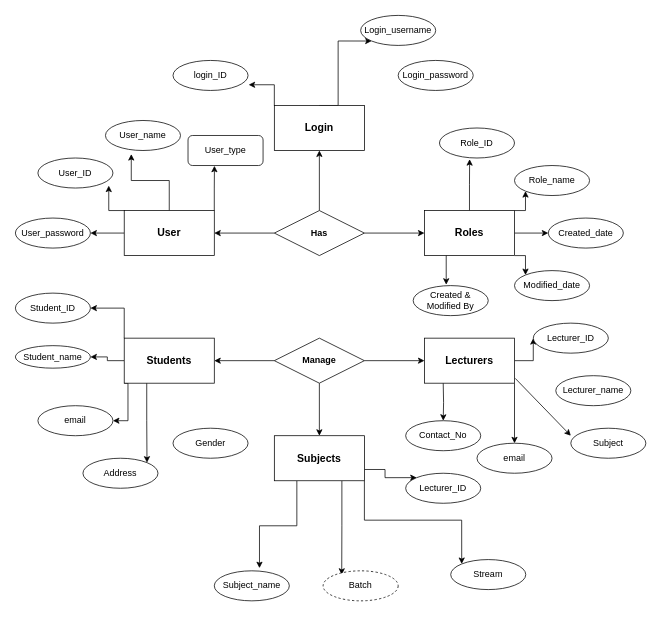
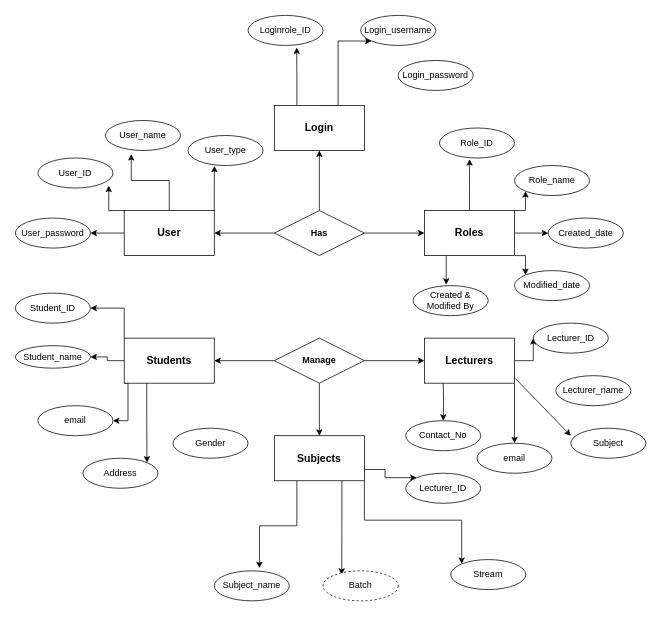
+ <mxCell id="43" value="Loginrole_ID" style="ellipse;whiteSpace=wrap;html=1;align=center;" vertex="1" parent="1"><mxGeometry x="330" y="20" width="100" height="40" as="geometry" /></mxCell>
+ <mxCell id="25" style="edgeStyle=orthogonalEdgeStyle;rounded=0;orthogonalLoop=1;jettySize=auto;html=1;exitX=0.25;exitY=0;exitDx=0;exitDy=0;entryX=0.648;entryY=1.07;entryDx=0;entryDy=0;entryPerimeter=0;" edge="1" parent="1" source="27" target="43"><mxGeometry relative="1" as="geometry" /></mxCell>
- <mxCell id="42" value="login_ID" style="ellipse;whiteSpace=wrap;html=1;align=center;" vertex="1" parent="1"><mxGeometry x="230" y="80" width="100" height="40" as="geometry" /></mxCell>
- <mxCell id="24" style="edgeStyle=orthogonalEdgeStyle;rounded=0;orthogonalLoop=1;jettySize=auto;html=1;exitX=0;exitY=0;exitDx=0;exitDy=0;entryX=1.008;entryY=0.81;entryDx=0;entryDy=0;entryPerimeter=0;" edge="1" parent="1" source="27" target="42"><mxGeometry relative="1" as="geometry" /></mxCell>
- <mxCell id="63" value="User_type" style="whiteSpace=wrap;html=1;align=center;rounded=1;" vertex="1" parent="1"><mxGeometry x="250" y="180" width="100" height="40" as="geometry" /></mxCell>
+ <mxCell id="63" value="User_type" style="ellipse;whiteSpace=wrap;html=1;align=center;" vertex="1" parent="1"><mxGeometry x="250" y="180" width="100" height="40" as="geometry" /></mxCell>
